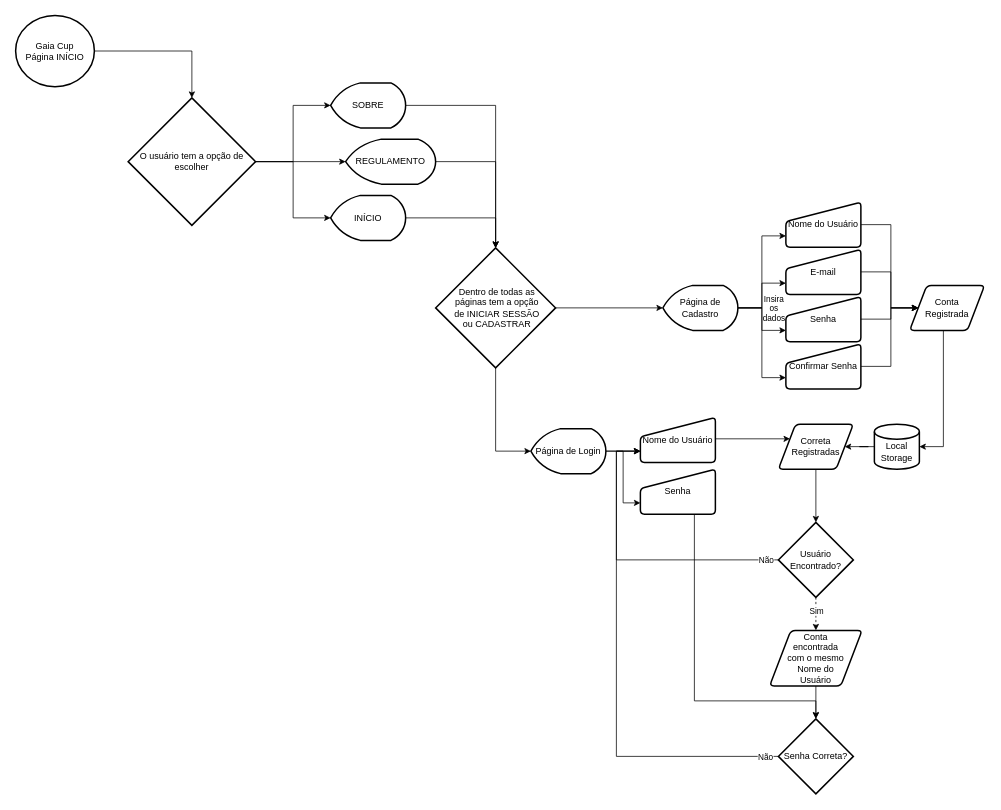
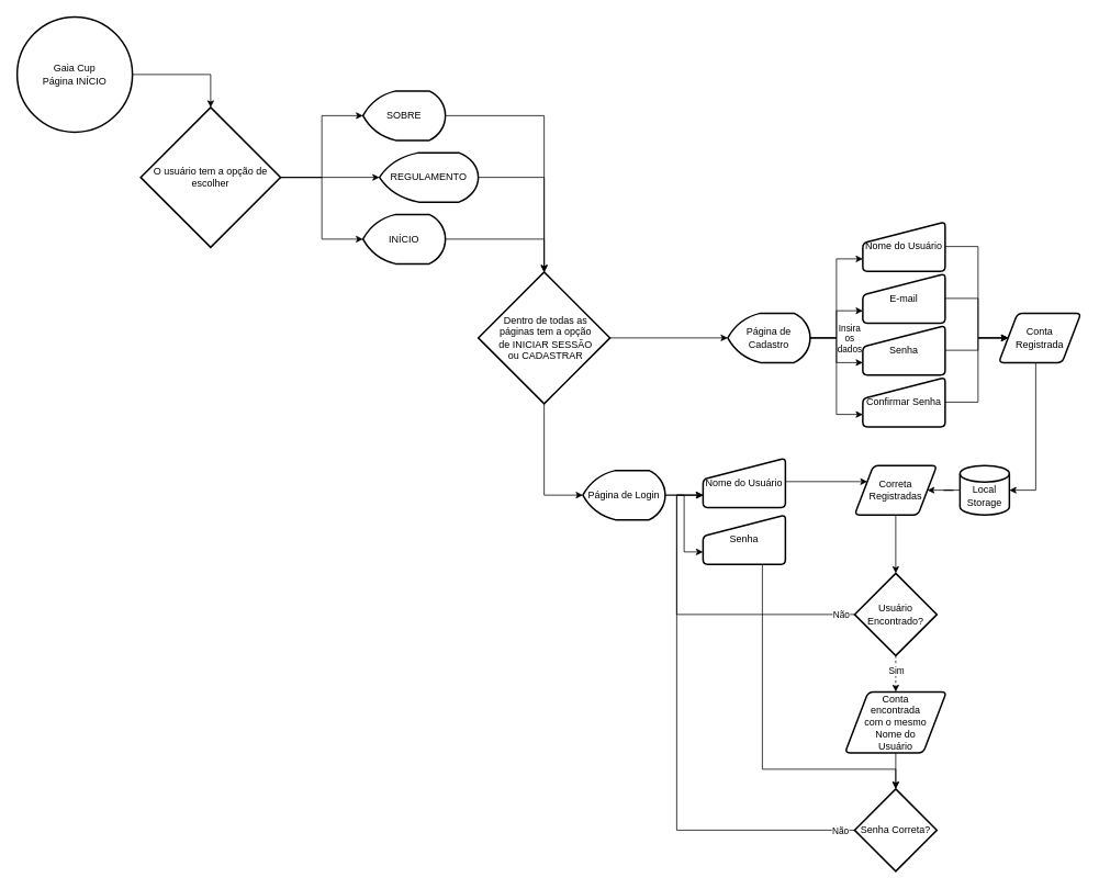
- <mxCell id="3" value="Gaia Cup&lt;br&gt;Página INÍCIO" style="strokeWidth=2;html=1;shape=mxgraph.flowchart.start_2;whiteSpace=wrap;" vertex="1" parent="1"><mxGeometry x="20" y="20" width="105" height="95" as="geometry" /></mxCell>
+ <mxCell id="3" value="Gaia Cup&lt;br&gt;Página INÍCIO" style="strokeWidth=2;html=1;shape=mxgraph.flowchart.start_2;whiteSpace=wrap;" vertex="1" parent="1"><mxGeometry x="20" y="20" width="140" height="140" as="geometry" /></mxCell>
